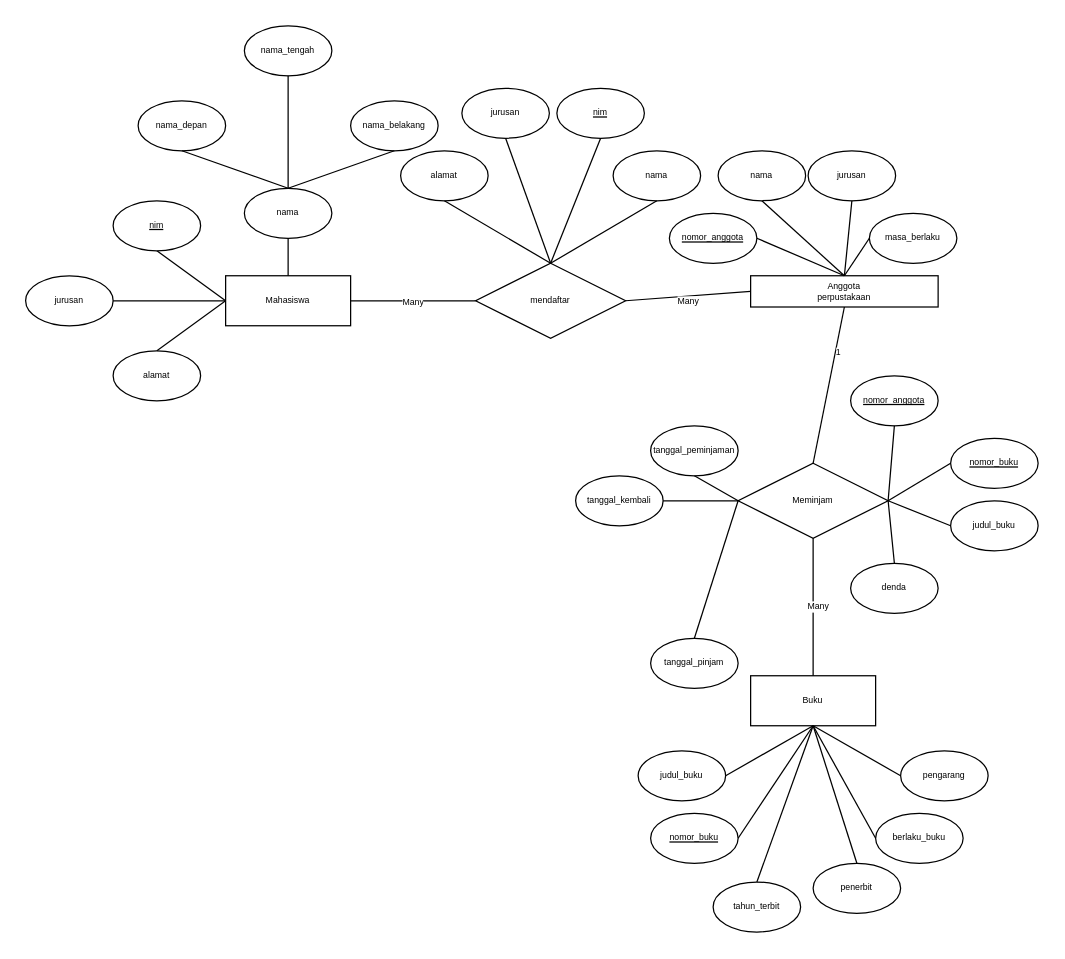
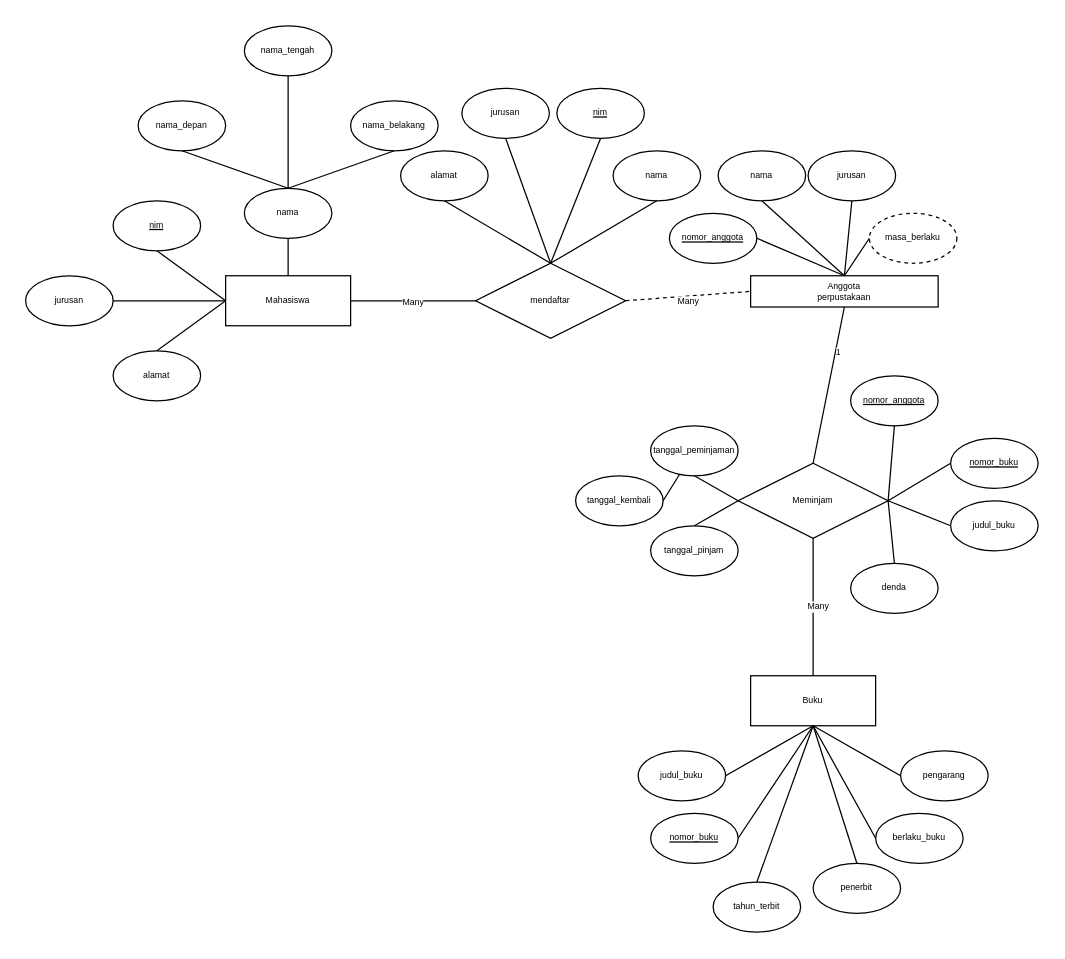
- <mxCell id="41" value="&lt;font style=&quot;font-size: 7px;&quot;&gt;masa_berlaku&lt;/font&gt;" style="ellipse;whiteSpace=wrap;html=1;align=center;fontSize=7;labelBackgroundColor=default;labelBorderColor=none;textShadow=0;" vertex="1" parent="1"><mxGeometry x="695" y="170" width="70" height="40" as="geometry" /></mxCell>
+ <mxCell id="41" value="&lt;font style=&quot;font-size: 7px;&quot;&gt;masa_berlaku&lt;/font&gt;" style="ellipse;whiteSpace=wrap;html=1;align=center;fontSize=7;labelBackgroundColor=default;labelBorderColor=none;textShadow=0;dashed=1;" vertex="1" parent="1"><mxGeometry x="695" y="170" width="70" height="40" as="geometry" /></mxCell>
- <mxCell id="21" value="" style="endArrow=none;html=1;rounded=0;entryX=0;entryY=0.5;entryDx=0;entryDy=0;exitX=1;exitY=0.5;exitDx=0;exitDy=0;fontSize=7;labelBackgroundColor=default;labelBorderColor=none;textShadow=0;" edge="1" parent="1" source="6" target="4"><mxGeometry relative="1" as="geometry"><mxPoint x="670" y="560" as="sourcePoint" /><mxPoint x="670" y="450" as="targetPoint" /></mxGeometry></mxCell>
+ <mxCell id="21" value="" style="endArrow=none;html=1;rounded=0;entryX=0;entryY=0.5;entryDx=0;entryDy=0;exitX=1;exitY=0.5;exitDx=0;exitDy=0;fontSize=7;labelBackgroundColor=default;labelBorderColor=none;textShadow=0;dashed=1;" edge="1" parent="1" source="6" target="4"><mxGeometry relative="1" as="geometry"><mxPoint x="670" y="560" as="sourcePoint" /><mxPoint x="670" y="450" as="targetPoint" /></mxGeometry></mxCell>
- <mxCell id="40" value="" style="endArrow=none;html=1;rounded=0;entryX=0;entryY=0.5;entryDx=0;entryDy=0;exitX=1;exitY=0.5;exitDx=0;exitDy=0;fontSize=7;labelBackgroundColor=default;labelBorderColor=none;textShadow=0;" edge="1" parent="1" source="26" target="5"><mxGeometry relative="1" as="geometry"><mxPoint x="680" y="400" as="sourcePoint" /><mxPoint x="680" y="290" as="targetPoint" /></mxGeometry></mxCell>
+ <mxCell id="40" value="" style="endArrow=none;html=1;rounded=0;exitX=1;exitY=0.5;exitDx=0;exitDy=0;fontSize=7;labelBackgroundColor=default;labelBorderColor=none;textShadow=0;" edge="1" parent="1" source="26" target="27"><mxGeometry relative="1" as="geometry"><mxPoint x="680" y="400" as="sourcePoint" /><mxPoint x="680" y="290" as="targetPoint" /></mxGeometry></mxCell>
- <mxCell id="25" value="&lt;font style=&quot;font-size: 7px;&quot;&gt;tanggal_pinjam&lt;/font&gt;" style="ellipse;whiteSpace=wrap;html=1;align=center;fontSize=7;labelBackgroundColor=default;labelBorderColor=none;textShadow=0;" vertex="1" parent="1"><mxGeometry x="520" y="510" width="70" height="40" as="geometry" /></mxCell>
+ <mxCell id="25" value="&lt;font style=&quot;font-size: 7px;&quot;&gt;tanggal_pinjam&lt;/font&gt;" style="ellipse;whiteSpace=wrap;html=1;align=center;fontSize=7;labelBackgroundColor=default;labelBorderColor=none;textShadow=0;" vertex="1" parent="1"><mxGeometry x="520" y="420" width="70" height="40" as="geometry" /></mxCell>
